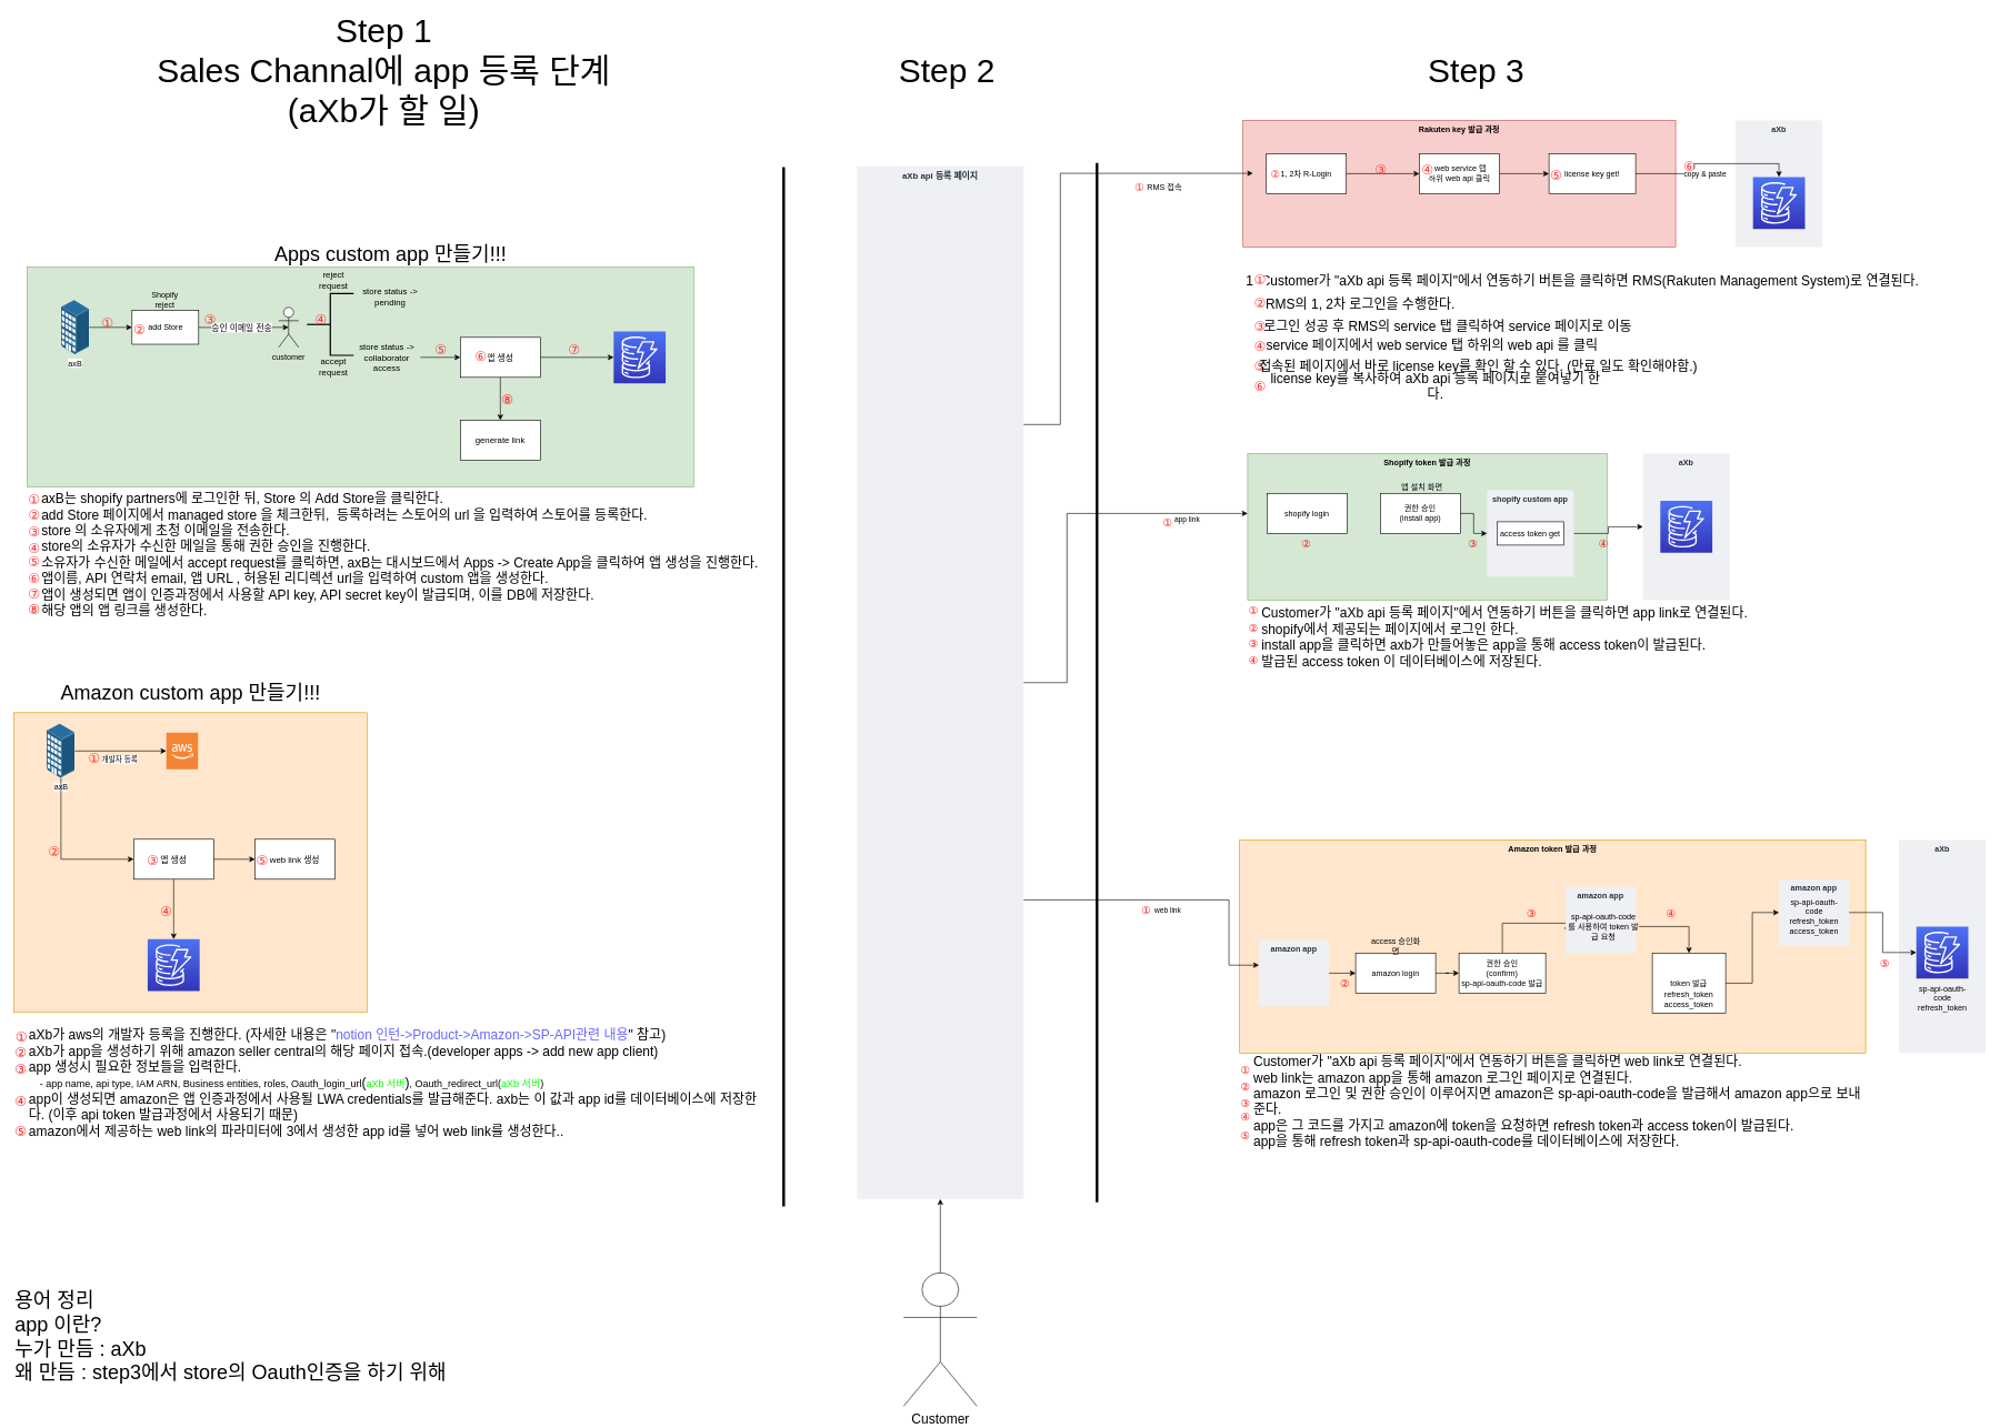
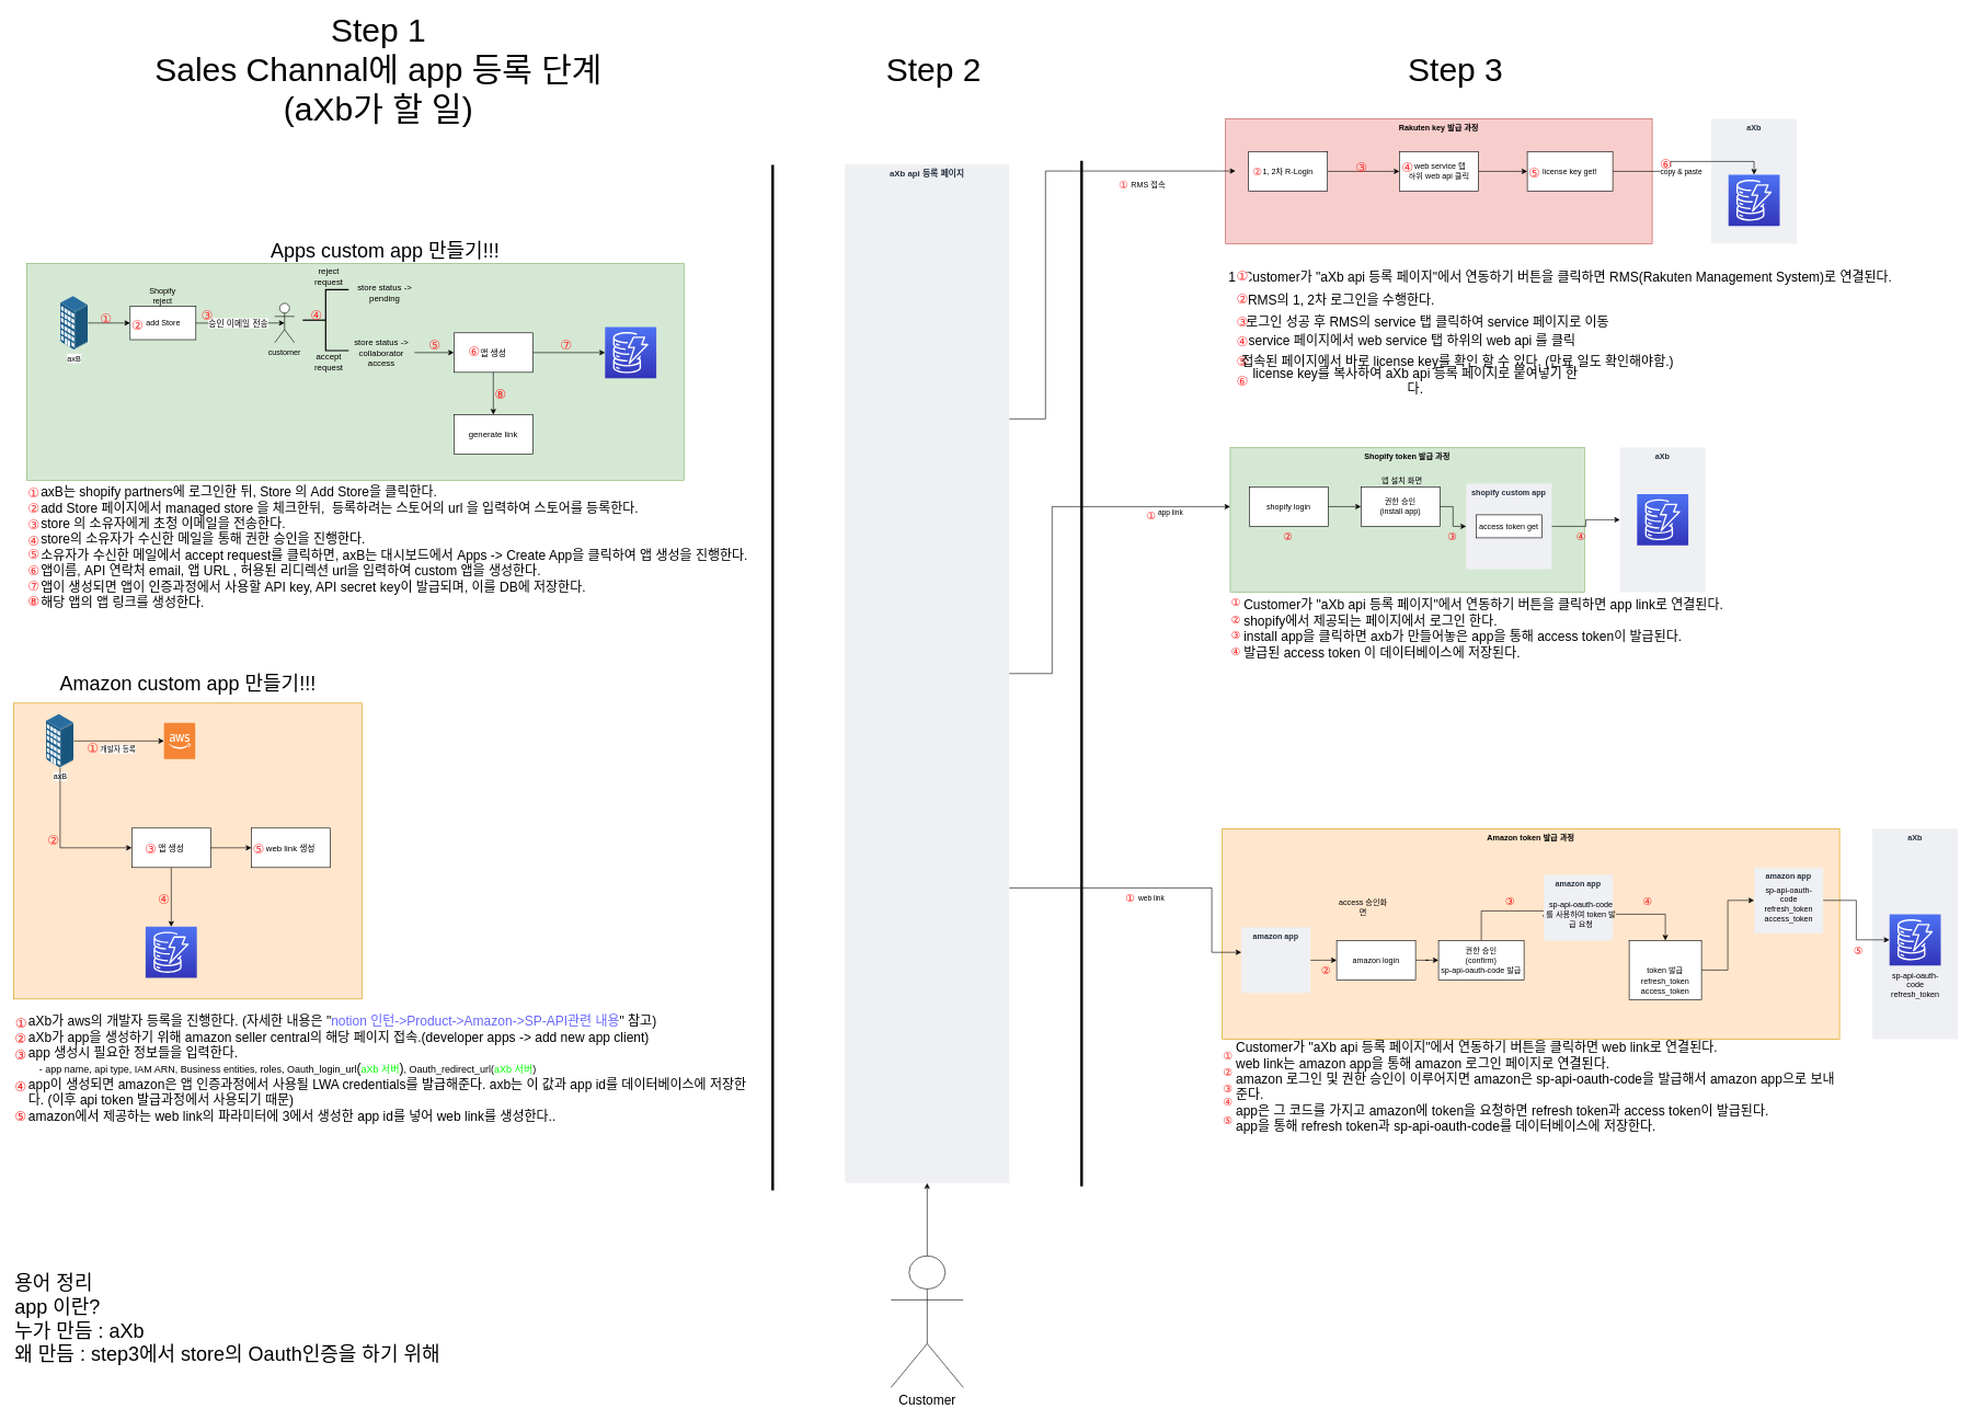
+ <mxCell id="38" style="edgeStyle=orthogonalEdgeStyle;rounded=0;orthogonalLoop=1;jettySize=auto;html=1;" parent="1" source="39" target="41" edge="1"><mxGeometry relative="1" as="geometry" /></mxCell>
- <mxCell id="55" value="access 승인화면" style="text;html=1;strokeColor=none;fillColor=none;align=center;verticalAlign=middle;whiteSpace=wrap;rounded=0;" parent="1" vertex="1"><mxGeometry x="2050.5" y="1410" width="85" height="20" as="geometry" /></mxCell>
+ <mxCell id="55" value="access 승인화면" style="text;html=1;strokeColor=none;fillColor=none;align=center;verticalAlign=middle;whiteSpace=wrap;rounded=0;" parent="1" vertex="1"><mxGeometry x="2030.5" y="1370" width="85" height="20" as="geometry" /></mxCell>
